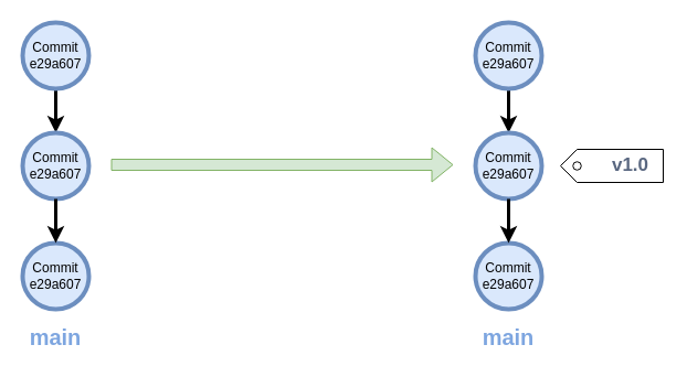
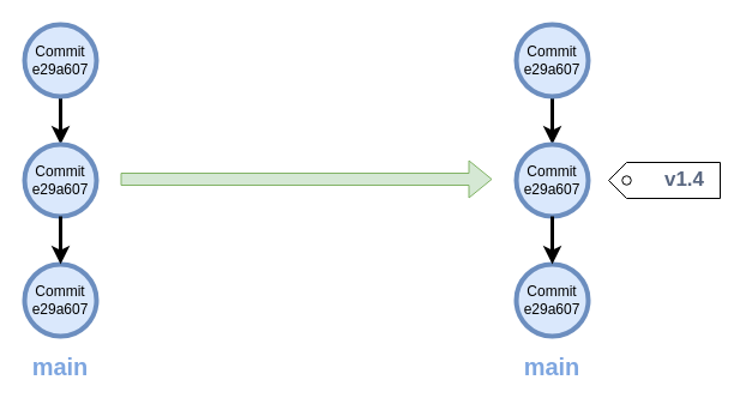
- <mxCell id="15" value="v1.0" style="dashed=0;html=1;fillColor=none;strokeColor=none;align=center;rounded=1;arcSize=10;fontColor=#596780;fontStyle=1;fontSize=17;shadow=0" vertex="1" parent="1"><mxGeometry x="540" y="140" width="60" height="20" as="geometry" /></mxCell>
+ <mxCell id="15" value="v1.4" style="dashed=0;html=1;fillColor=none;strokeColor=none;align=center;rounded=1;arcSize=10;fontColor=#596780;fontStyle=1;fontSize=17;shadow=0" vertex="1" parent="1"><mxGeometry x="540" y="140" width="60" height="20" as="geometry" /></mxCell>
